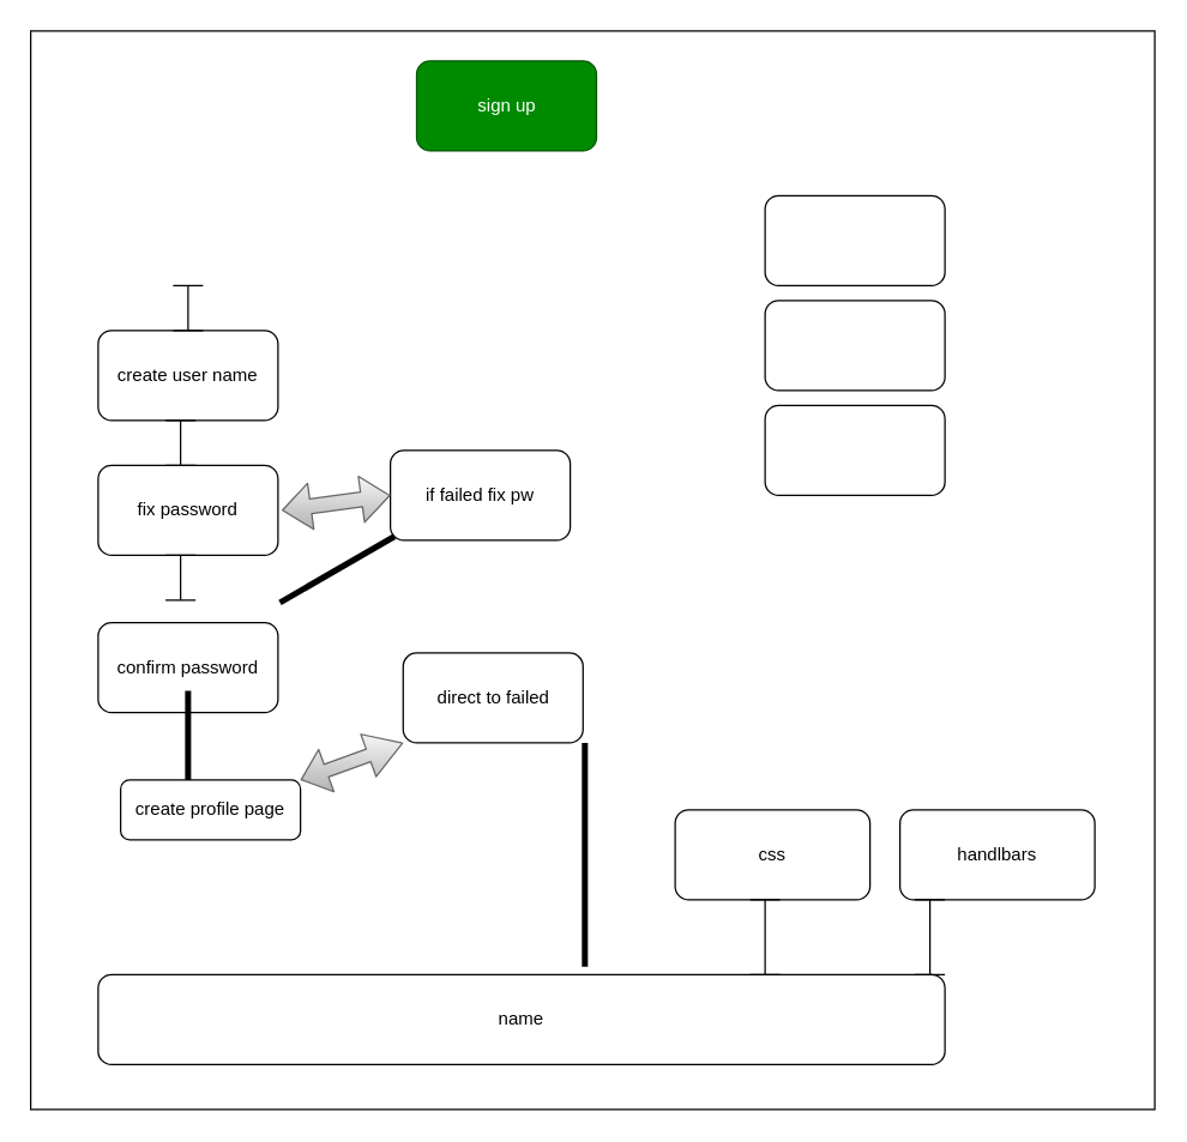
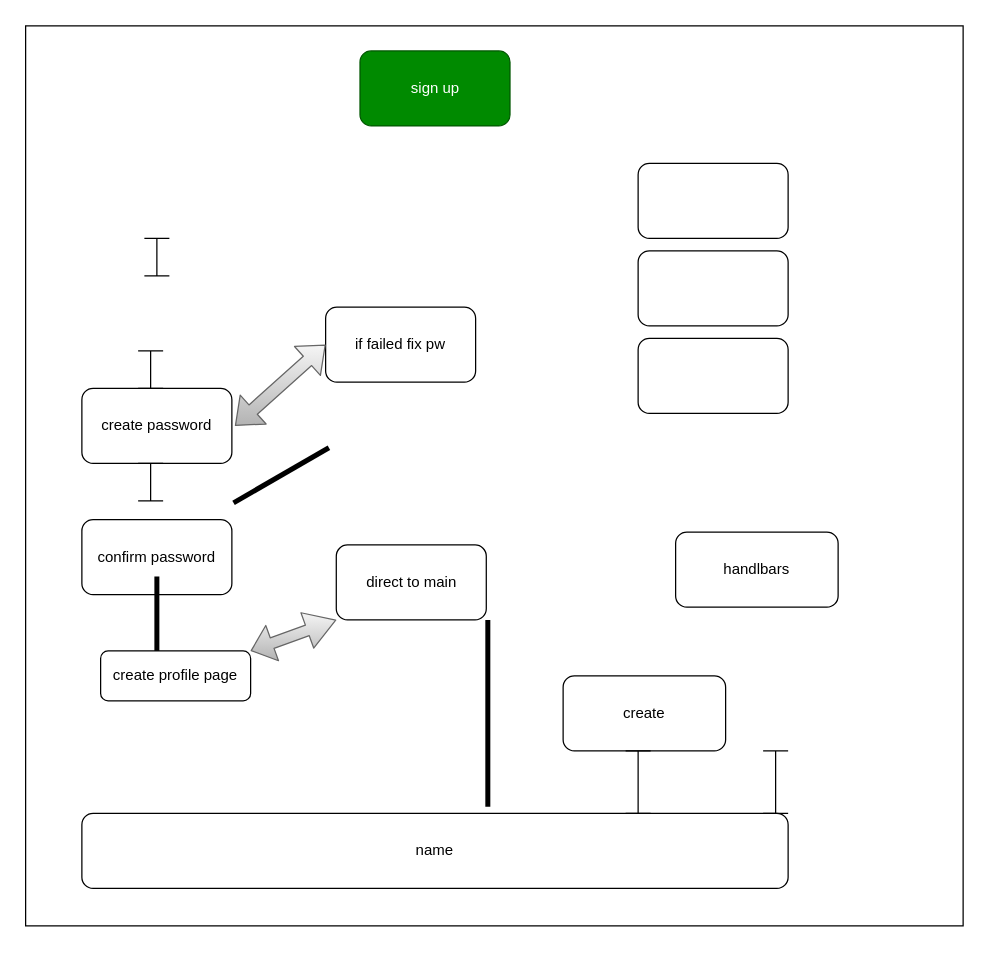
- <mxCell id="17" value="sign up" style="rounded=1;whiteSpace=wrap;html=1;fillColor=#008a00;fontColor=#ffffff;strokeColor=#005700;" vertex="1" parent="1"><mxGeometry x="277.5" y="40" width="120" height="60" as="geometry" /></mxCell>
+ <mxCell id="17" value="sign up" style="rounded=1;whiteSpace=wrap;html=1;fillColor=#008a00;fontColor=#ffffff;strokeColor=#005700;" vertex="1" parent="1"><mxGeometry x="287.5" y="40" width="120" height="60" as="geometry" /></mxCell>
- <mxCell id="16" value="create user name" style="rounded=1;whiteSpace=wrap;html=1;" vertex="1" parent="1"><mxGeometry x="65" y="220" width="120" height="60" as="geometry" /></mxCell>
- <mxCell id="10" value="if failed fix pw" style="rounded=1;whiteSpace=wrap;html=1;" vertex="1" parent="1"><mxGeometry x="260" y="300" width="120" height="60" as="geometry" /></mxCell>
+ <mxCell id="10" value="if failed fix pw" style="rounded=1;whiteSpace=wrap;html=1;" vertex="1" parent="1"><mxGeometry x="260" y="245" width="120" height="60" as="geometry" /></mxCell>
- <mxCell id="14" value="fix password" style="rounded=1;whiteSpace=wrap;html=1;" vertex="1" parent="1"><mxGeometry x="65" y="310" width="120" height="60" as="geometry" /></mxCell>
+ <mxCell id="14" value="create password" style="rounded=1;whiteSpace=wrap;html=1;" vertex="1" parent="1"><mxGeometry x="65" y="310" width="120" height="60" as="geometry" /></mxCell>
- <mxCell id="9" value="direct to failed" style="rounded=1;whiteSpace=wrap;html=1;" vertex="1" parent="1"><mxGeometry x="268.53" y="435.25" width="120" height="60" as="geometry" /></mxCell>
+ <mxCell id="9" value="direct to main" style="rounded=1;whiteSpace=wrap;html=1;" vertex="1" parent="1"><mxGeometry x="268.53" y="435.25" width="120" height="60" as="geometry" /></mxCell>
- <mxCell id="6" value="css" style="rounded=1;whiteSpace=wrap;html=1;" vertex="1" parent="1"><mxGeometry x="450" y="540" width="130" height="60" as="geometry" /></mxCell>
+ <mxCell id="6" value="create" style="rounded=1;whiteSpace=wrap;html=1;" vertex="1" parent="1"><mxGeometry x="450" y="540" width="130" height="60" as="geometry" /></mxCell>
- <mxCell id="4" value="handlbars" style="rounded=1;whiteSpace=wrap;html=1;" vertex="1" parent="1"><mxGeometry x="600" y="540" width="130" height="60" as="geometry" /></mxCell>
+ <mxCell id="4" value="handlbars" style="rounded=1;whiteSpace=wrap;html=1;" vertex="1" parent="1"><mxGeometry x="540" y="425" width="130" height="60" as="geometry" /></mxCell>
